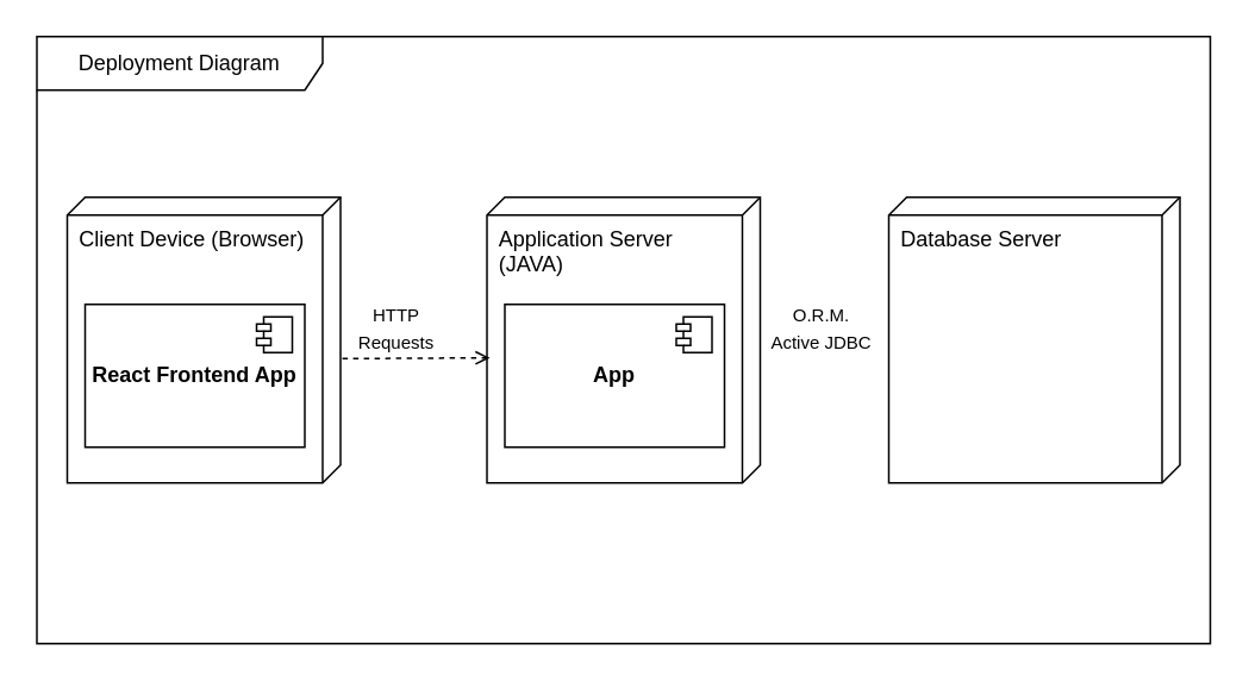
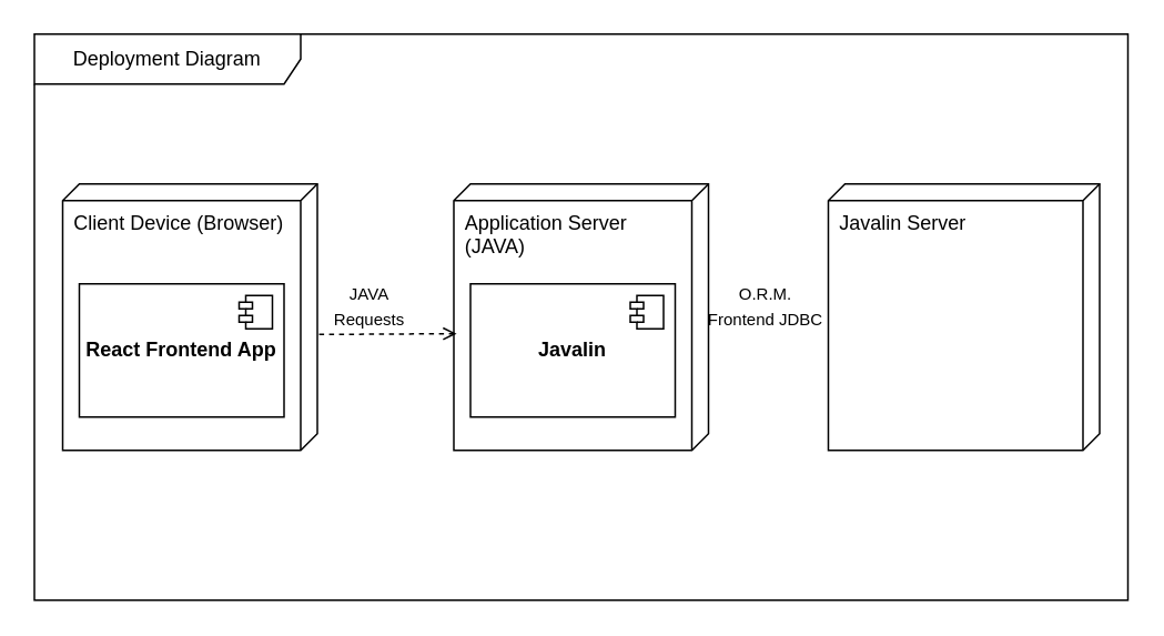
- <mxCell id="14" value="Database Server" style="verticalAlign=top;align=left;shape=cube;size=10;direction=south;fontStyle=0;html=1;boundedLbl=1;spacingLeft=5;whiteSpace=wrap;" parent="13" vertex="1"><mxGeometry width="163" height="160" as="geometry" /></mxCell>
+ <mxCell id="14" value="Javalin Server" style="verticalAlign=top;align=left;shape=cube;size=10;direction=south;fontStyle=0;html=1;boundedLbl=1;spacingLeft=5;whiteSpace=wrap;" parent="13" vertex="1"><mxGeometry width="163" height="160" as="geometry" /></mxCell>
- <mxCell id="16" value="&lt;font style=&quot;font-size: 10px;&quot;&gt;HTTP&lt;/font&gt;&lt;div&gt;&lt;font style=&quot;font-size: 10px;&quot;&gt;Requests&lt;/font&gt;&lt;/div&gt;" style="text;html=1;align=center;verticalAlign=middle;resizable=0;points=[];autosize=1;strokeColor=none;fillColor=none;" parent="2" vertex="1"><mxGeometry x="166" y="143" width="70" height="40" as="geometry" /></mxCell>
+ <mxCell id="16" value="&lt;font style=&quot;font-size: 10px;&quot;&gt;JAVA&lt;/font&gt;&lt;div&gt;&lt;font style=&quot;font-size: 10px;&quot;&gt;Requests&lt;/font&gt;&lt;/div&gt;" style="text;html=1;align=center;verticalAlign=middle;resizable=0;points=[];autosize=1;strokeColor=none;fillColor=none;" parent="2" vertex="1"><mxGeometry x="166" y="143" width="70" height="40" as="geometry" /></mxCell>
- <mxCell id="17" value="&lt;div&gt;&lt;font style=&quot;font-size: 10px;&quot;&gt;O.R.M.&lt;/font&gt;&lt;/div&gt;&lt;font style=&quot;font-size: 10px;&quot;&gt;Active JDBC&lt;/font&gt;" style="text;html=1;align=center;verticalAlign=middle;resizable=0;points=[];autosize=1;strokeColor=none;fillColor=none;" parent="1" vertex="1"><mxGeometry x="419" y="163" width="80" height="40" as="geometry" /></mxCell>
+ <mxCell id="17" value="&lt;div&gt;&lt;font style=&quot;font-size: 10px;&quot;&gt;O.R.M.&lt;/font&gt;&lt;/div&gt;&lt;font style=&quot;font-size: 10px;&quot;&gt;Frontend JDBC&lt;/font&gt;" style="text;html=1;align=center;verticalAlign=middle;resizable=0;points=[];autosize=1;strokeColor=none;fillColor=none;" parent="1" vertex="1"><mxGeometry x="419" y="163" width="80" height="40" as="geometry" /></mxCell>
- <mxCell id="11" value="&lt;b&gt;App&lt;/b&gt;" style="html=1;dropTarget=0;whiteSpace=wrap;" parent="9" vertex="1"><mxGeometry x="10" y="60" width="123" height="80" as="geometry" /></mxCell>
+ <mxCell id="11" value="&lt;b&gt;Javalin&lt;/b&gt;" style="html=1;dropTarget=0;whiteSpace=wrap;" parent="9" vertex="1"><mxGeometry x="10" y="60" width="123" height="80" as="geometry" /></mxCell>
